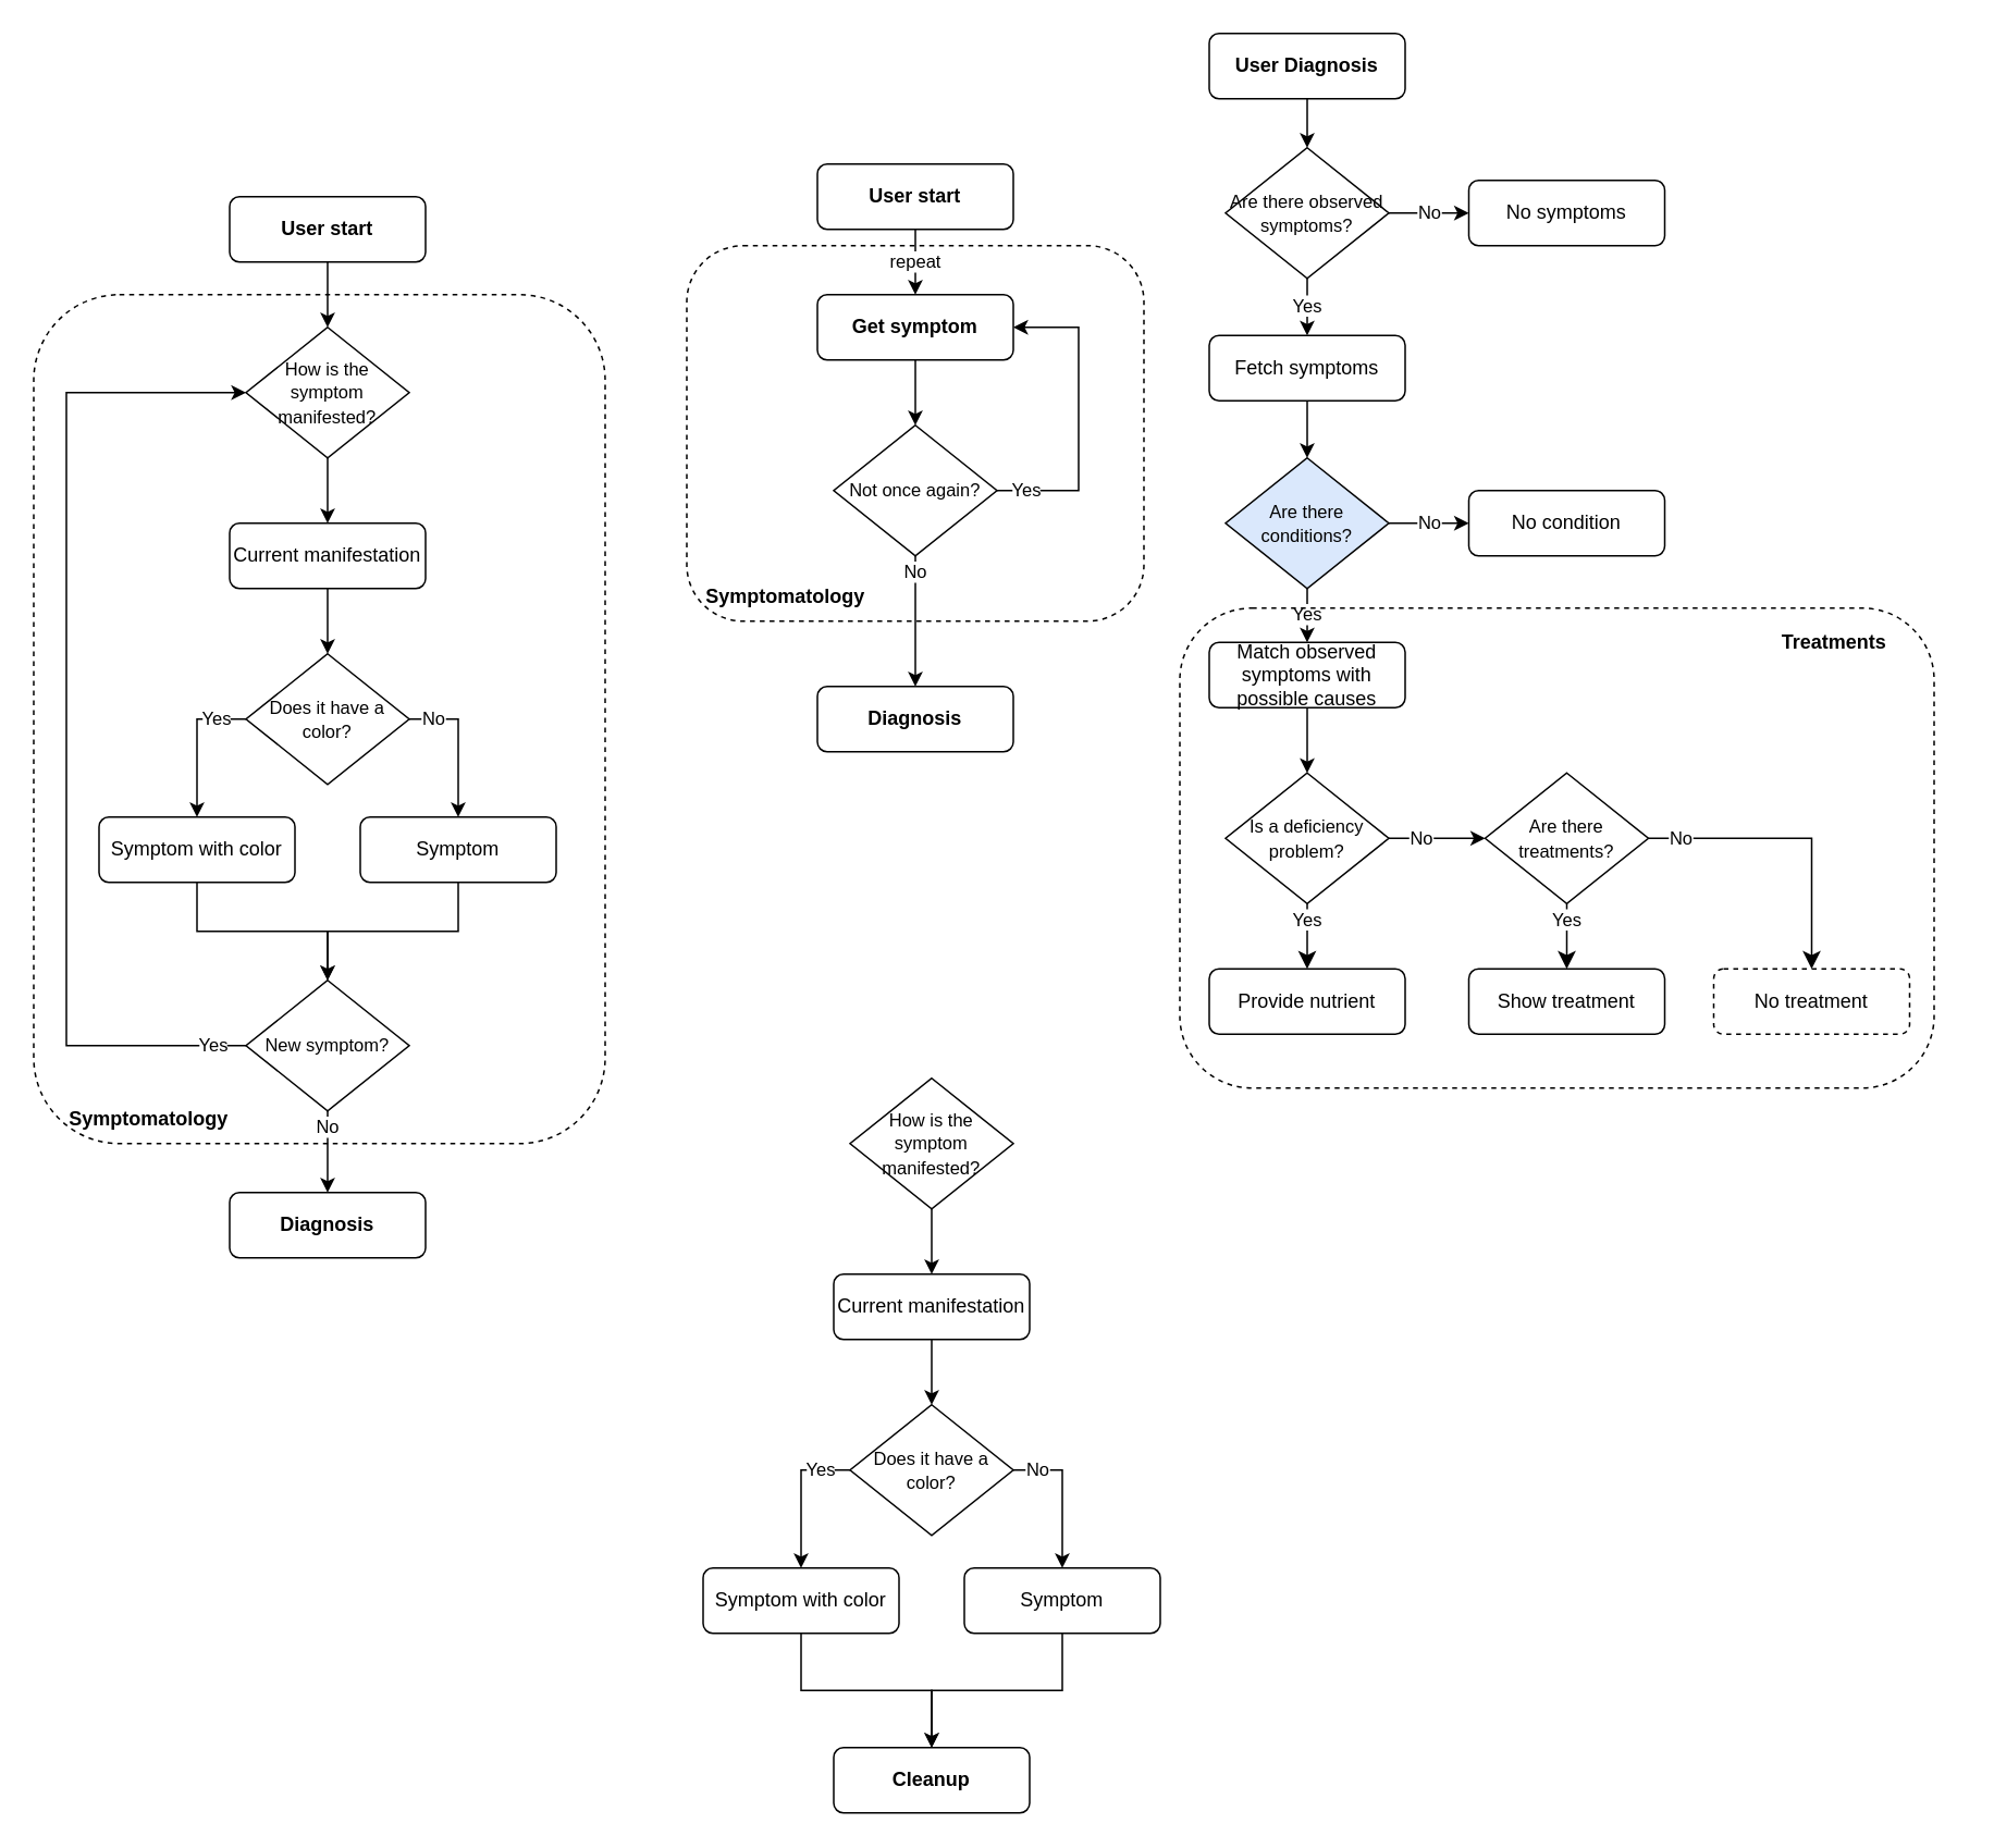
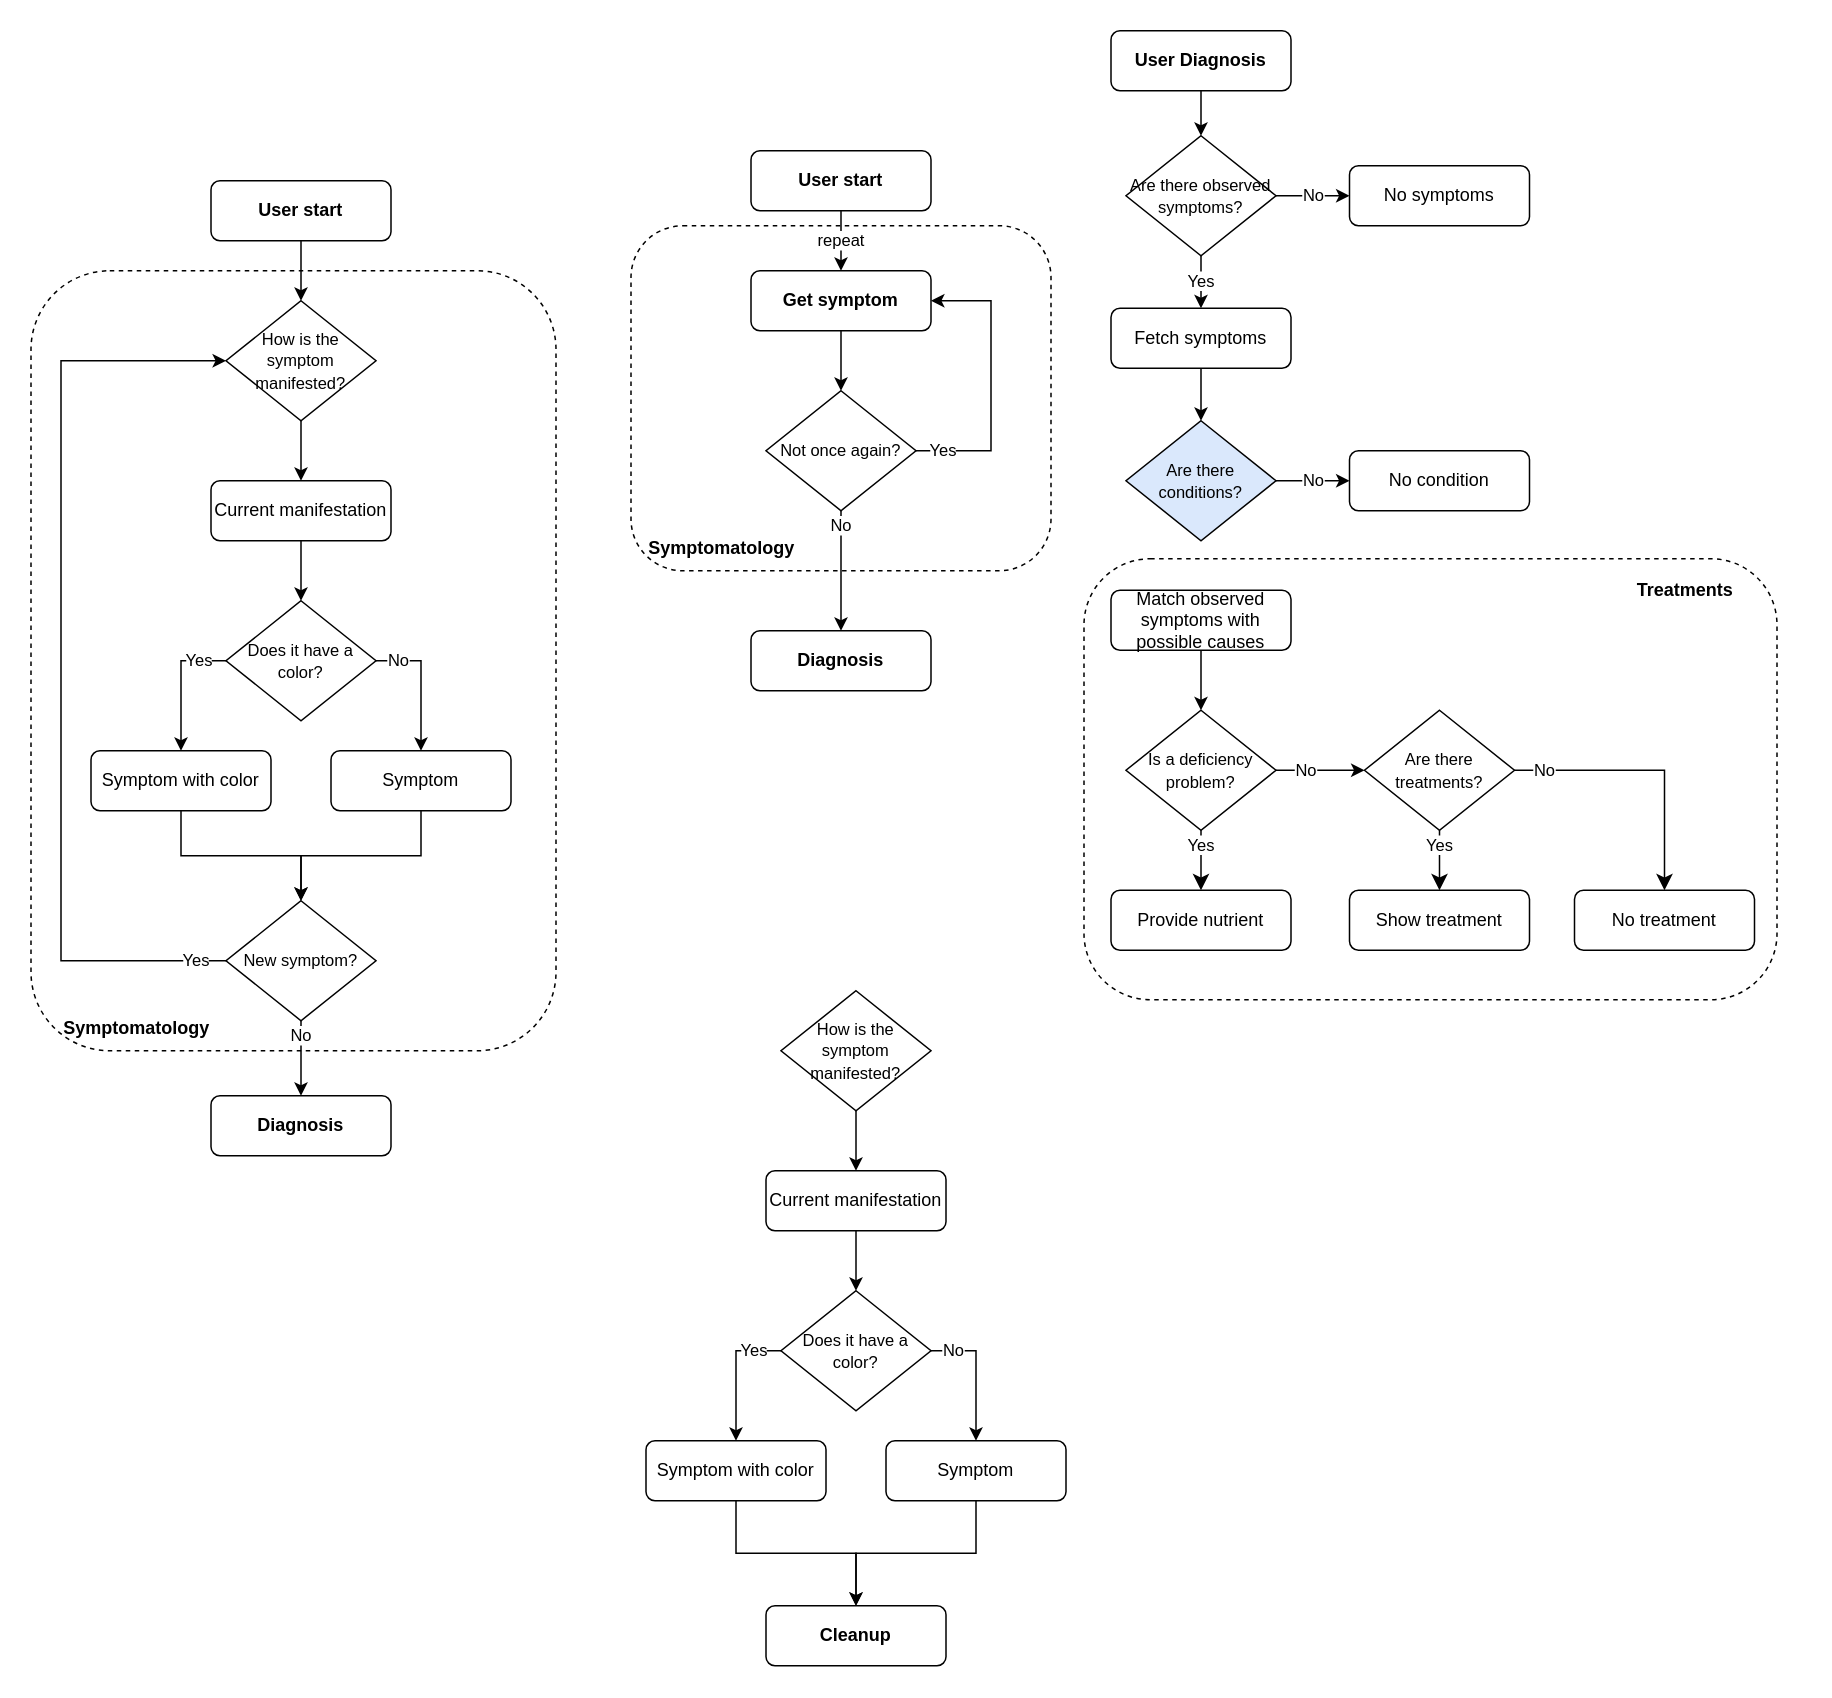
- <mxCell id="41" value="Yes" style="edgeStyle=orthogonalEdgeStyle;rounded=0;orthogonalLoop=1;jettySize=auto;html=1;endArrow=classic;endFill=1;" parent="1" source="42" target="18" edge="1"><mxGeometry x="0.012" relative="1" as="geometry"><mxPoint x="800" y="410" as="targetPoint" /><mxPoint as="offset" /></mxGeometry></mxCell>
- <mxCell id="22" value="No treatment" style="rounded=1;whiteSpace=wrap;html=1;fontSize=12;glass=0;strokeWidth=1;shadow=0;fontStyle=0;dashed=1;" parent="1" vertex="1"><mxGeometry x="1049" y="593" width="120" height="40" as="geometry" /></mxCell>
+ <mxCell id="22" value="No treatment" style="rounded=1;whiteSpace=wrap;html=1;fontSize=12;glass=0;strokeWidth=1;shadow=0;fontStyle=0" parent="1" vertex="1"><mxGeometry x="1049" y="593" width="120" height="40" as="geometry" /></mxCell>
